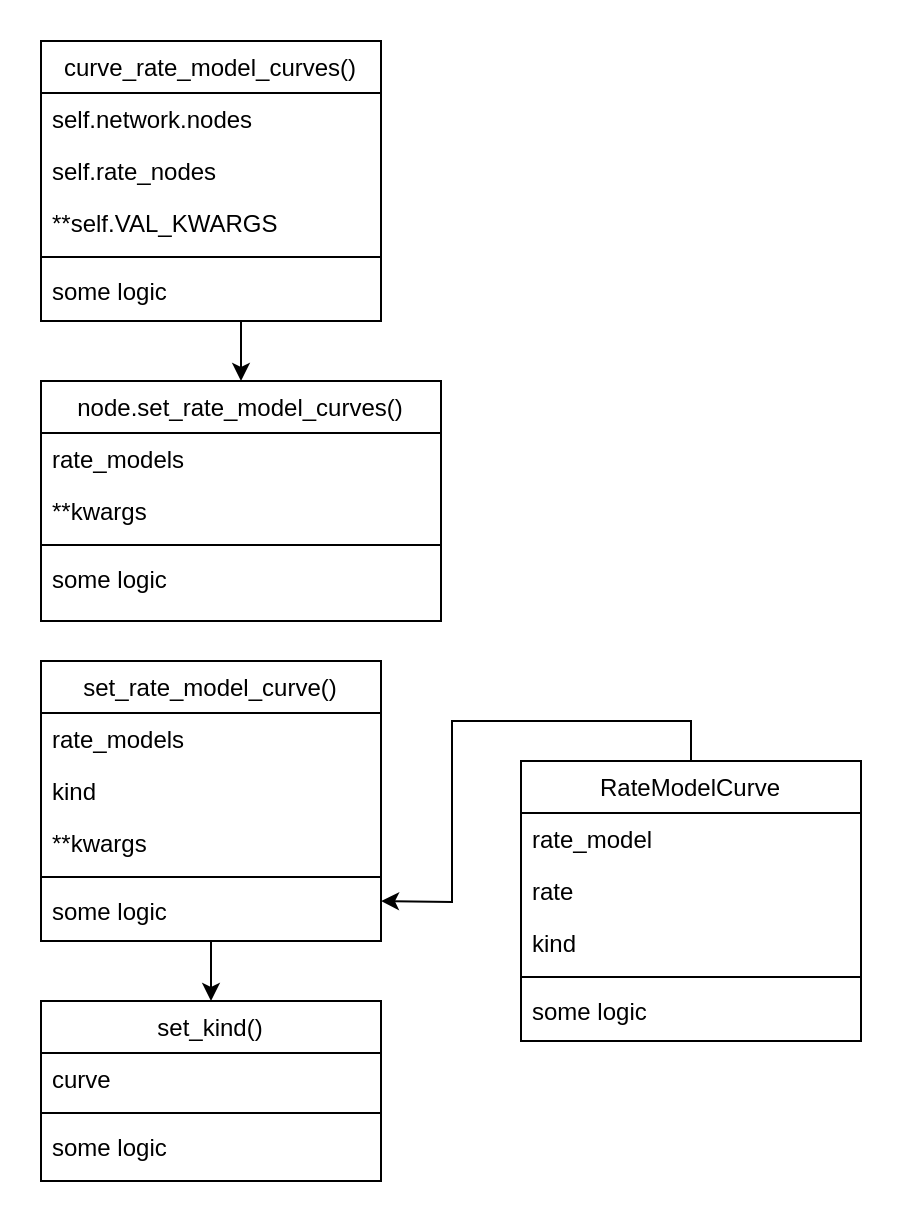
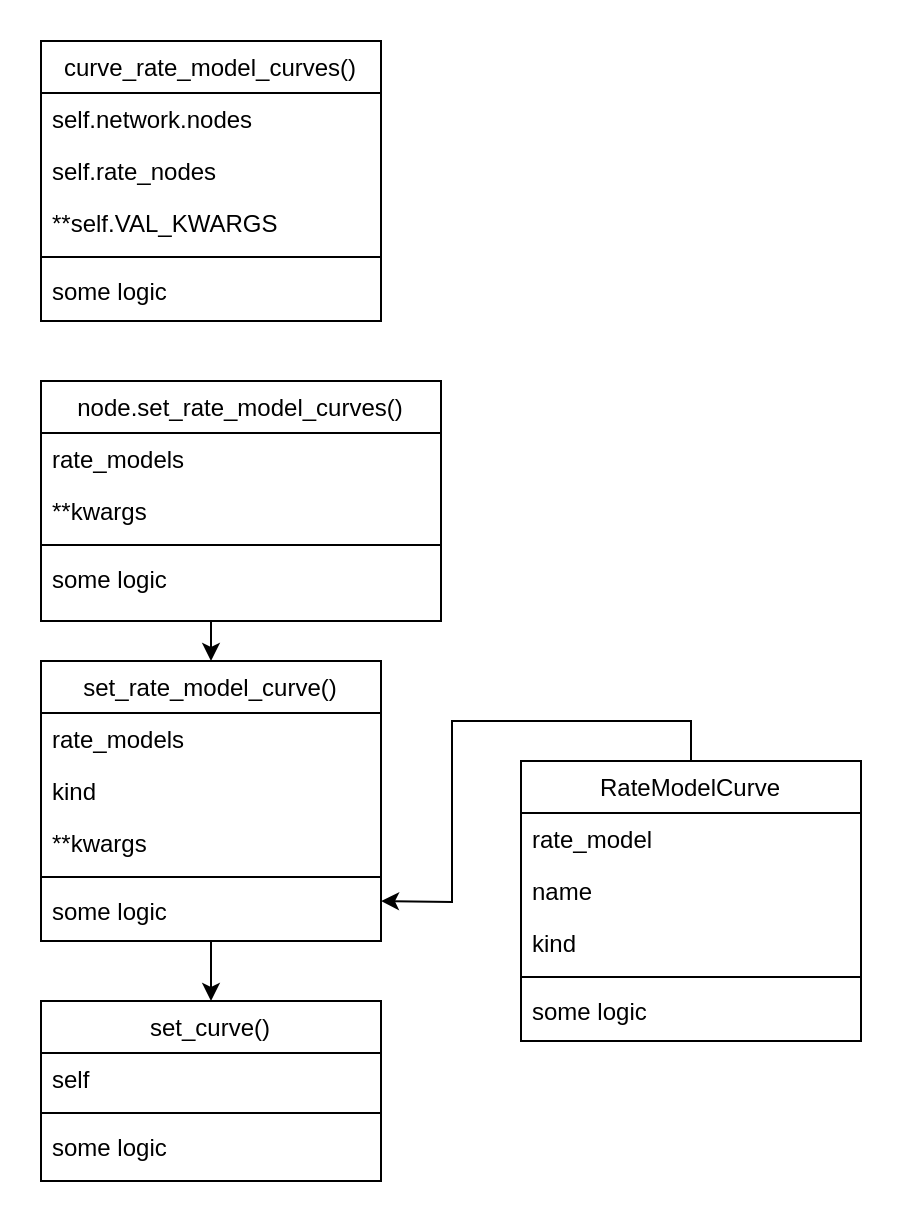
- <mxCell id="2" style="edgeStyle=orthogonalEdgeStyle;rounded=0;orthogonalLoop=1;jettySize=auto;html=1;exitX=0.5;exitY=1;exitDx=0;exitDy=0;entryX=0.5;entryY=0;entryDx=0;entryDy=0;" edge="1" parent="1" source="3" target="10"><mxGeometry relative="1" as="geometry" /></mxCell>
+ <mxCell id="9" style="edgeStyle=orthogonalEdgeStyle;rounded=0;orthogonalLoop=1;jettySize=auto;html=1;exitX=0.5;exitY=1;exitDx=0;exitDy=0;entryX=0.5;entryY=0;entryDx=0;entryDy=0;" edge="1" parent="1" source="10" target="16"><mxGeometry relative="1" as="geometry" /></mxCell>
- <mxCell id="29" value="rate" style="text;align=left;verticalAlign=top;spacingLeft=4;spacingRight=4;overflow=hidden;rotatable=0;points=[[0,0.5],[1,0.5]];portConstraint=eastwest;rounded=0;shadow=0;html=0;" vertex="1" parent="27"><mxGeometry y="52" width="170" height="26" as="geometry" /></mxCell>
+ <mxCell id="29" value="name" style="text;align=left;verticalAlign=top;spacingLeft=4;spacingRight=4;overflow=hidden;rotatable=0;points=[[0,0.5],[1,0.5]];portConstraint=eastwest;rounded=0;shadow=0;html=0;" vertex="1" parent="27"><mxGeometry y="52" width="170" height="26" as="geometry" /></mxCell>
- <mxCell id="22" value="set_kind()" style="swimlane;fontStyle=0;align=center;verticalAlign=top;childLayout=stackLayout;horizontal=1;startSize=26;horizontalStack=0;resizeParent=1;resizeLast=0;collapsible=1;marginBottom=0;rounded=0;shadow=0;strokeWidth=1;" vertex="1" parent="1"><mxGeometry x="20" y="500" width="170" height="90" as="geometry"><mxRectangle x="550" y="140" width="160" height="26" as="alternateBounds" /></mxGeometry></mxCell>
+ <mxCell id="22" value="set_curve()" style="swimlane;fontStyle=0;align=center;verticalAlign=top;childLayout=stackLayout;horizontal=1;startSize=26;horizontalStack=0;resizeParent=1;resizeLast=0;collapsible=1;marginBottom=0;rounded=0;shadow=0;strokeWidth=1;" vertex="1" parent="1"><mxGeometry x="20" y="500" width="170" height="90" as="geometry"><mxRectangle x="550" y="140" width="160" height="26" as="alternateBounds" /></mxGeometry></mxCell>
- <mxCell id="23" value="curve" style="text;align=left;verticalAlign=top;spacingLeft=4;spacingRight=4;overflow=hidden;rotatable=0;points=[[0,0.5],[1,0.5]];portConstraint=eastwest;rounded=0;shadow=0;html=0;" vertex="1" parent="22"><mxGeometry y="26" width="170" height="26" as="geometry" /></mxCell>
+ <mxCell id="23" value="self" style="text;align=left;verticalAlign=top;spacingLeft=4;spacingRight=4;overflow=hidden;rotatable=0;points=[[0,0.5],[1,0.5]];portConstraint=eastwest;rounded=0;shadow=0;html=0;" vertex="1" parent="22"><mxGeometry y="26" width="170" height="26" as="geometry" /></mxCell>
